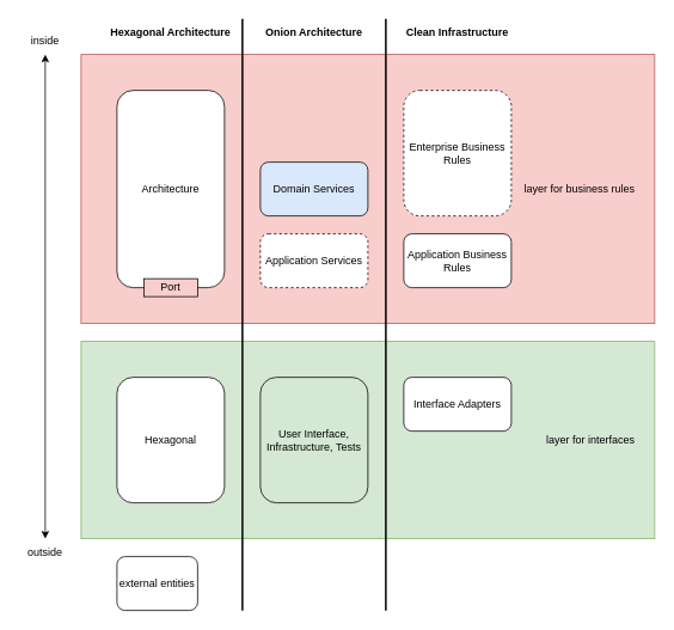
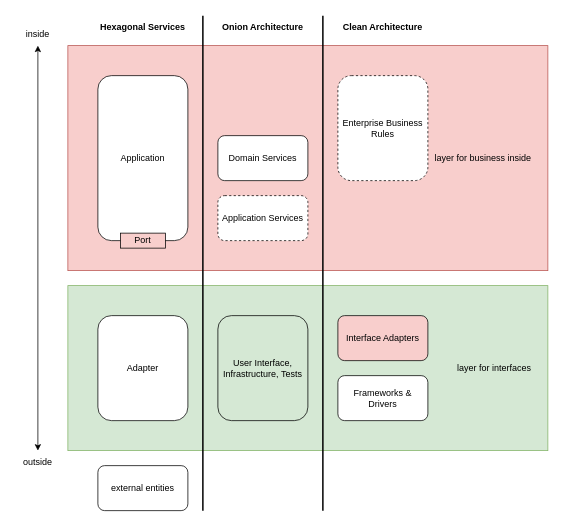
- <mxCell id="16" value="Hexagonal Architecture" style="text;html=1;strokeColor=none;fillColor=none;align=center;verticalAlign=middle;whiteSpace=wrap;rounded=0;fontStyle=1" parent="1" vertex="1"><mxGeometry x="110" y="20" width="160" height="30" as="geometry" /></mxCell>
+ <mxCell id="16" value="Hexagonal Services" style="text;html=1;strokeColor=none;fillColor=none;align=center;verticalAlign=middle;whiteSpace=wrap;rounded=0;fontStyle=1" parent="1" vertex="1"><mxGeometry x="110" y="20" width="160" height="30" as="geometry" /></mxCell>
- <mxCell id="18" value="Clean Infrastructure" style="text;html=1;strokeColor=none;fillColor=none;align=center;verticalAlign=middle;whiteSpace=wrap;rounded=0;fontStyle=1" parent="1" vertex="1"><mxGeometry x="430" y="20" width="160" height="30" as="geometry" /></mxCell>
+ <mxCell id="18" value="Clean Architecture" style="text;html=1;strokeColor=none;fillColor=none;align=center;verticalAlign=middle;whiteSpace=wrap;rounded=0;fontStyle=1" parent="1" vertex="1"><mxGeometry x="430" y="20" width="160" height="30" as="geometry" /></mxCell>
- <mxCell id="3" value="Architecture" style="rounded=1;whiteSpace=wrap;html=1;" parent="1" vertex="1"><mxGeometry x="130" y="100" width="120" height="220" as="geometry" /></mxCell>
+ <mxCell id="3" value="Application" style="rounded=1;whiteSpace=wrap;html=1;" parent="1" vertex="1"><mxGeometry x="130" y="100" width="120" height="220" as="geometry" /></mxCell>
- <mxCell id="4" value="Domain Services" style="rounded=1;whiteSpace=wrap;html=1;fillColor=#dae8fc;" parent="1" vertex="1"><mxGeometry x="290" y="180" width="120" height="60" as="geometry" /></mxCell>
+ <mxCell id="4" value="Domain Services" style="rounded=1;whiteSpace=wrap;html=1;" parent="1" vertex="1"><mxGeometry x="290" y="180" width="120" height="60" as="geometry" /></mxCell>
- <mxCell id="2" value="layer for business rules" style="rounded=0;whiteSpace=wrap;html=1;fillColor=#f8cecc;strokeColor=#b85450;align=right;spacingLeft=20;spacingRight=20;" parent="1" vertex="1"><mxGeometry x="90" y="60" width="640" height="300" as="geometry" /></mxCell>
+ <mxCell id="2" value="layer for business inside" style="rounded=0;whiteSpace=wrap;html=1;fillColor=#f8cecc;strokeColor=#b85450;align=right;spacingLeft=20;spacingRight=20;" parent="1" vertex="1"><mxGeometry x="90" y="60" width="640" height="300" as="geometry" /></mxCell>
- <mxCell id="7" value="Application Business Rules" style="rounded=1;whiteSpace=wrap;html=1;" parent="1" vertex="1"><mxGeometry x="450" y="260" width="120" height="60" as="geometry" /></mxCell>
- <mxCell id="11" value="Interface Adapters" style="rounded=1;whiteSpace=wrap;html=1;" parent="1" vertex="1"><mxGeometry x="450" y="420" width="120" height="60" as="geometry" /></mxCell>
+ <mxCell id="11" value="Interface Adapters" style="rounded=1;whiteSpace=wrap;html=1;fillColor=#f8cecc;" parent="1" vertex="1"><mxGeometry x="450" y="420" width="120" height="60" as="geometry" /></mxCell>
- <mxCell id="9" value="Hexagonal" style="rounded=1;whiteSpace=wrap;html=1;" parent="1" vertex="1"><mxGeometry x="130" y="420" width="120" height="140" as="geometry" /></mxCell>
+ <mxCell id="9" value="Adapter" style="rounded=1;whiteSpace=wrap;html=1;" parent="1" vertex="1"><mxGeometry x="130" y="420" width="120" height="140" as="geometry" /></mxCell>
+ <mxCell id="12" value="Frameworks &amp;amp; Drivers" style="rounded=1;whiteSpace=wrap;html=1;" parent="1" vertex="1"><mxGeometry x="450" y="500" width="120" height="60" as="geometry" /></mxCell>
- <mxCell id="19" value="external entities" style="rounded=1;whiteSpace=wrap;html=1;" parent="1" vertex="1"><mxGeometry x="130" y="620" width="90" height="60" as="geometry" /></mxCell>
+ <mxCell id="19" value="external entities" style="rounded=1;whiteSpace=wrap;html=1;" parent="1" vertex="1"><mxGeometry x="130" y="620" width="120" height="60" as="geometry" /></mxCell>
